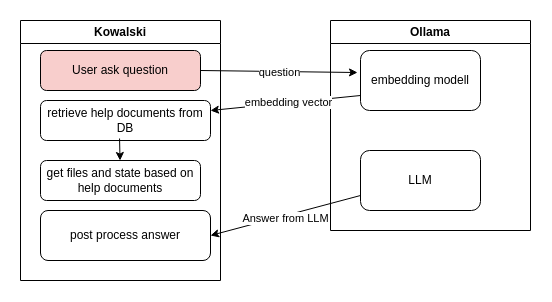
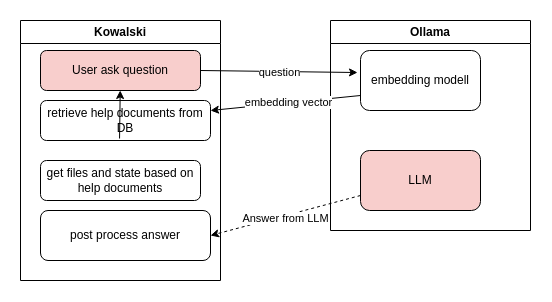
- <mxCell id="9" value="" style="endArrow=classic;html=1;rounded=0;exitX=0.465;exitY=0.95;exitDx=0;exitDy=0;exitPerimeter=0;" edge="1" parent="5" source="7" target="8"><mxGeometry width="50" height="50" relative="1" as="geometry"><mxPoint x="100" y="130" as="sourcePoint" /><mxPoint x="350" y="310" as="targetPoint" /></mxGeometry></mxCell>
+ <mxCell id="9" value="" style="endArrow=classic;html=1;rounded=0;exitX=0.465;exitY=0.95;exitDx=0;exitDy=0;exitPerimeter=0;" edge="1" parent="5" source="7" target="6"><mxGeometry width="50" height="50" relative="1" as="geometry"><mxPoint x="100" y="130" as="sourcePoint" /><mxPoint x="350" y="310" as="targetPoint" /></mxGeometry></mxCell>
- <mxCell id="3" value="LLM" style="rounded=1;whiteSpace=wrap;html=1;" vertex="1" parent="2"><mxGeometry x="30" y="130" width="120" height="60" as="geometry" /></mxCell>
+ <mxCell id="3" value="LLM" style="rounded=1;whiteSpace=wrap;html=1;fillColor=#f8cecc;" vertex="1" parent="2"><mxGeometry x="30" y="130" width="120" height="60" as="geometry" /></mxCell>
- <mxCell id="15" value="" style="endArrow=classic;html=1;rounded=0;exitX=0;exitY=0.75;exitDx=0;exitDy=0;entryX=1;entryY=0.5;entryDx=0;entryDy=0;" edge="1" parent="1" source="3" target="10"><mxGeometry width="50" height="50" relative="1" as="geometry"><mxPoint x="320" y="380" as="sourcePoint" /><mxPoint x="370" y="330" as="targetPoint" /></mxGeometry></mxCell>
+ <mxCell id="15" value="" style="endArrow=classic;html=1;rounded=0;exitX=0;exitY=0.75;exitDx=0;exitDy=0;entryX=1;entryY=0.5;entryDx=0;entryDy=0;dashed=1;" edge="1" parent="1" source="3" target="10"><mxGeometry width="50" height="50" relative="1" as="geometry"><mxPoint x="320" y="380" as="sourcePoint" /><mxPoint x="370" y="330" as="targetPoint" /></mxGeometry></mxCell>
